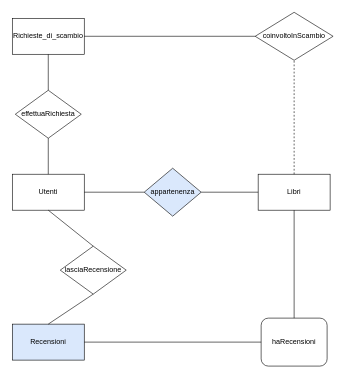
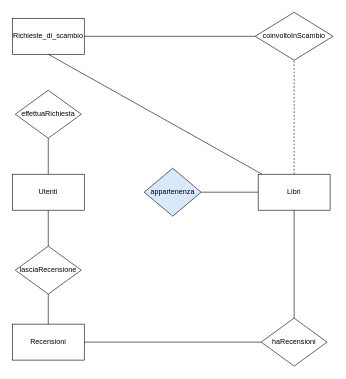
- <mxCell id="17" value="" style="endArrow=none;html=1;rounded=0;exitX=0.5;exitY=1;exitDx=0;exitDy=0;entryX=0.5;entryY=0;entryDx=0;entryDy=0;" edge="1" parent="1" source="2" target="9"><mxGeometry width="50" height="50" relative="1" as="geometry"><mxPoint x="310" y="240" as="sourcePoint" /><mxPoint x="360" y="190" as="targetPoint" /></mxGeometry></mxCell>
+ <mxCell id="17" value="" style="endArrow=none;html=1;rounded=0;exitX=0.5;exitY=1;exitDx=0;exitDy=0;" edge="1" parent="1" source="2" target="4"><mxGeometry width="50" height="50" relative="1" as="geometry"><mxPoint x="310" y="240" as="sourcePoint" /><mxPoint x="360" y="190" as="targetPoint" /></mxGeometry></mxCell>
- <mxCell id="14" value="" style="endArrow=none;html=1;rounded=0;exitX=1;exitY=0.5;exitDx=0;exitDy=0;entryX=0;entryY=0.5;entryDx=0;entryDy=0;" edge="1" parent="1" source="3" target="6"><mxGeometry width="50" height="50" relative="1" as="geometry"><mxPoint x="310" y="240" as="sourcePoint" /><mxPoint x="360" y="190" as="targetPoint" /></mxGeometry></mxCell>
- <mxCell id="8" value="lasciaRecensione" style="rhombus;whiteSpace=wrap;html=1;" vertex="1" parent="1"><mxGeometry x="100" y="410" width="110" height="80" as="geometry" /></mxCell>
+ <mxCell id="8" value="lasciaRecensione" style="rhombus;whiteSpace=wrap;html=1;" vertex="1" parent="1"><mxGeometry x="25" y="410" width="110" height="80" as="geometry" /></mxCell>
- <mxCell id="5" value="Recensioni" style="rounded=0;whiteSpace=wrap;html=1;fillColor=#dae8fc;" vertex="1" parent="1"><mxGeometry x="20" y="540" width="120" height="60" as="geometry" /></mxCell>
+ <mxCell id="5" value="Recensioni" style="rounded=0;whiteSpace=wrap;html=1;" vertex="1" parent="1"><mxGeometry x="20" y="540" width="120" height="60" as="geometry" /></mxCell>
- <mxCell id="7" value="haRecensioni" style="whiteSpace=wrap;html=1;rounded=1;" vertex="1" parent="1"><mxGeometry x="435" y="530" width="110" height="80" as="geometry" /></mxCell>
+ <mxCell id="7" value="haRecensioni" style="rhombus;whiteSpace=wrap;html=1;" vertex="1" parent="1"><mxGeometry x="435" y="530" width="110" height="80" as="geometry" /></mxCell>
